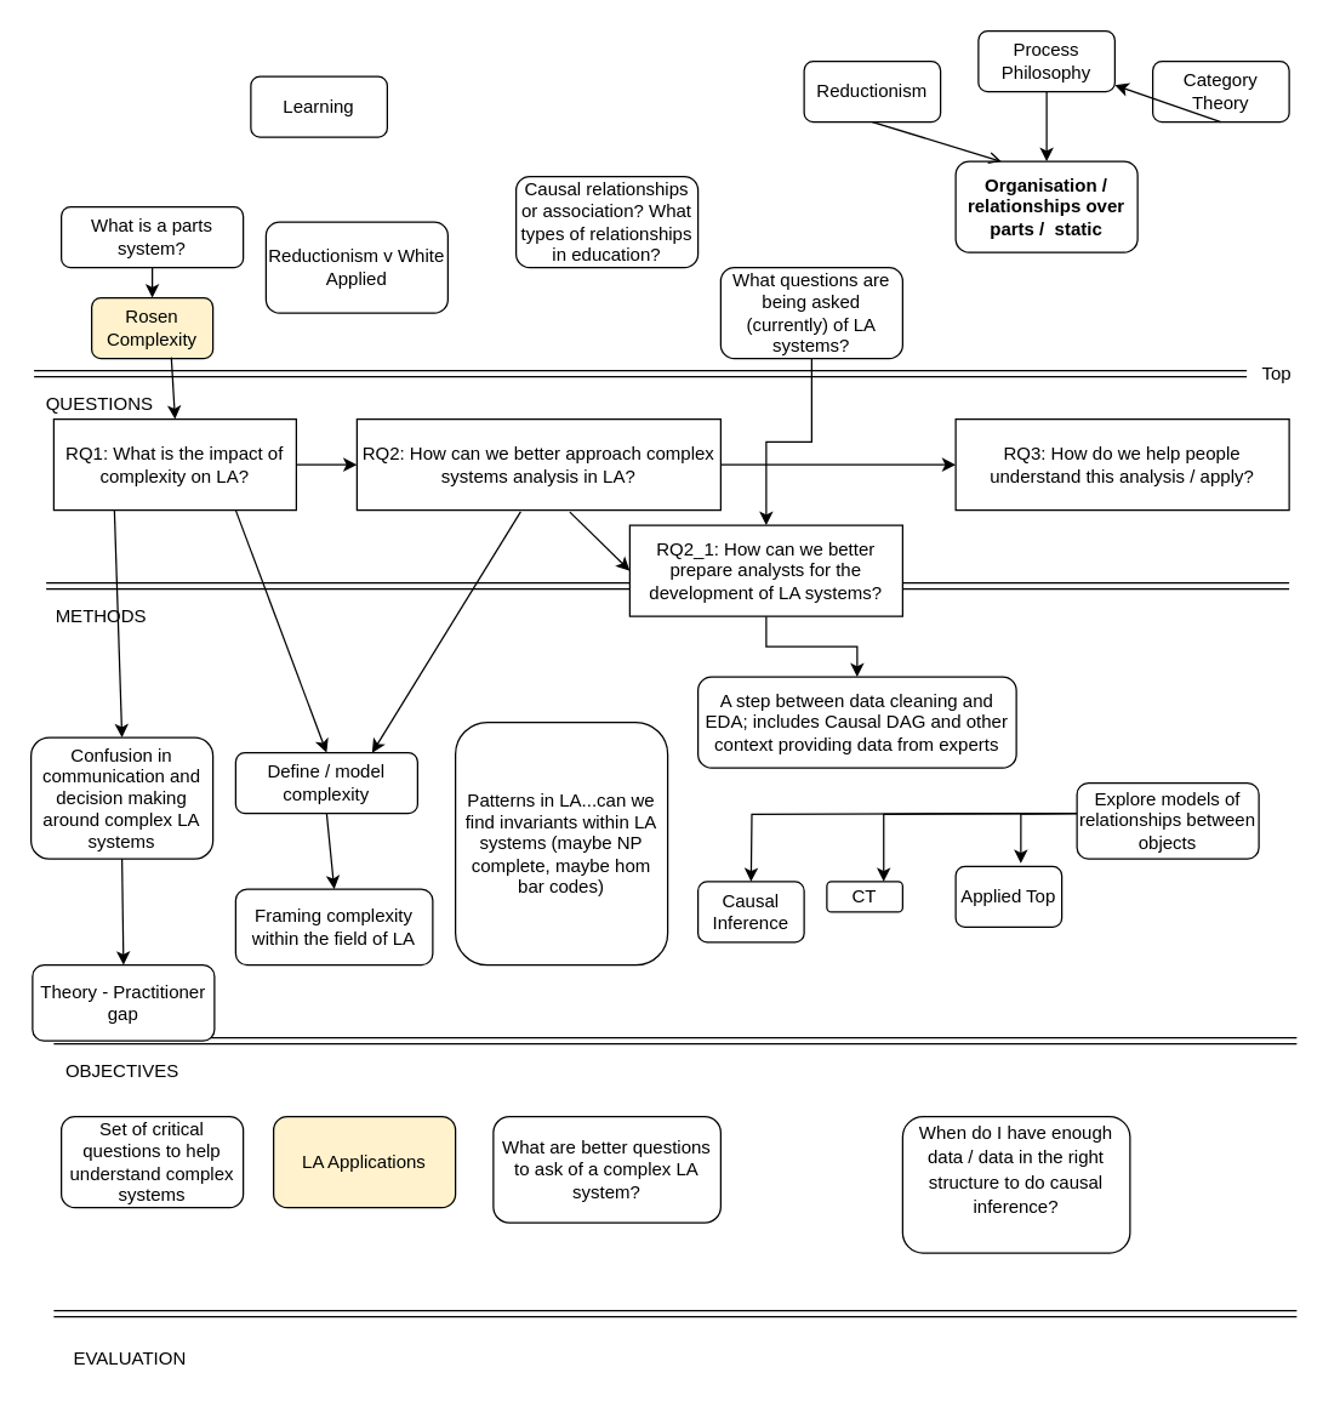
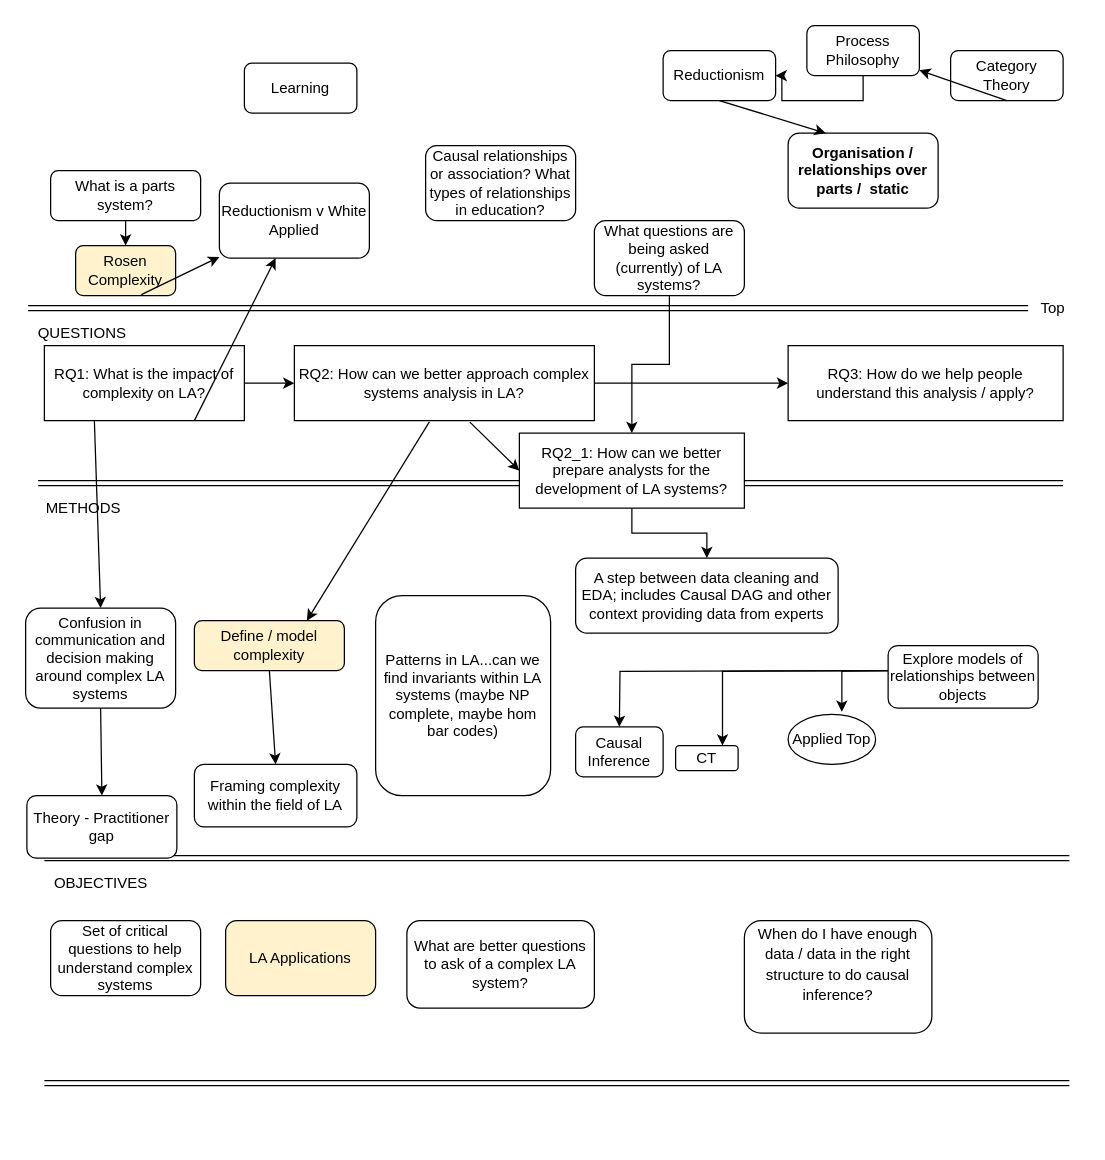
- <mxCell id="44" value="Learning" style="rounded=1;whiteSpace=wrap;html=1;" parent="1" vertex="1"><mxGeometry x="165" y="50" width="90" height="40" as="geometry" /></mxCell>
+ <mxCell id="44" value="Learning" style="rounded=1;whiteSpace=wrap;html=1;" parent="1" vertex="1"><mxGeometry x="195" y="50" width="90" height="40" as="geometry" /></mxCell>
- <mxCell id="40" style="edgeStyle=orthogonalEdgeStyle;rounded=0;orthogonalLoop=1;jettySize=auto;html=1;exitX=0.5;exitY=1;exitDx=0;exitDy=0;entryX=0.5;entryY=0;entryDx=0;entryDy=0;" parent="1" source="41" target="24" edge="1"><mxGeometry relative="1" as="geometry" /></mxCell>
+ <mxCell id="40" style="edgeStyle=orthogonalEdgeStyle;rounded=0;orthogonalLoop=1;jettySize=auto;html=1;exitX=0.5;exitY=1;exitDx=0;exitDy=0;" parent="1" source="41" target="43" edge="1"><mxGeometry relative="1" as="geometry" /></mxCell>
- <mxCell id="45" value="" style="endArrow=open;html=1;exitX=0.5;exitY=1;exitDx=0;exitDy=0;entryX=0.25;entryY=0;entryDx=0;entryDy=0;" parent="1" source="43" target="24" edge="1"><mxGeometry width="50" height="50" relative="1" as="geometry"><mxPoint x="480" y="106" as="sourcePoint" /><mxPoint x="530" y="50" as="targetPoint" /></mxGeometry></mxCell>
+ <mxCell id="45" value="" style="endArrow=classic;html=1;exitX=0.5;exitY=1;exitDx=0;exitDy=0;entryX=0.25;entryY=0;entryDx=0;entryDy=0;" parent="1" source="43" target="24" edge="1"><mxGeometry width="50" height="50" relative="1" as="geometry"><mxPoint x="480" y="106" as="sourcePoint" /><mxPoint x="530" y="50" as="targetPoint" /></mxGeometry></mxCell>
- <mxCell id="32" value="" style="endArrow=classic;html=1;exitX=0.657;exitY=0.98;exitDx=0;exitDy=0;exitPerimeter=0;entryX=0.5;entryY=0;entryDx=0;entryDy=0;" parent="1" source="14" target="2" edge="1"><mxGeometry width="50" height="50" relative="1" as="geometry"><mxPoint x="330" y="316" as="sourcePoint" /><mxPoint x="380" y="266" as="targetPoint" /></mxGeometry></mxCell>
+ <mxCell id="32" value="" style="endArrow=classic;html=1;exitX=0.657;exitY=0.98;exitDx=0;exitDy=0;exitPerimeter=0;" parent="1" source="14" target="18" edge="1"><mxGeometry width="50" height="50" relative="1" as="geometry"><mxPoint x="330" y="316" as="sourcePoint" /><mxPoint x="380" y="266" as="targetPoint" /></mxGeometry></mxCell>
- <mxCell id="31" value="" style="endArrow=classic;html=1;exitX=0.75;exitY=1;exitDx=0;exitDy=0;entryX=0.5;entryY=0;entryDx=0;entryDy=0;" parent="1" source="2" target="30" edge="1"><mxGeometry width="50" height="50" relative="1" as="geometry"><mxPoint x="330" y="436" as="sourcePoint" /><mxPoint x="380" y="386" as="targetPoint" /></mxGeometry></mxCell>
+ <mxCell id="31" value="" style="endArrow=classic;html=1;exitX=0.75;exitY=1;exitDx=0;exitDy=0;" parent="1" source="2" target="18" edge="1"><mxGeometry width="50" height="50" relative="1" as="geometry"><mxPoint x="330" y="436" as="sourcePoint" /><mxPoint x="380" y="386" as="targetPoint" /></mxGeometry></mxCell>
- <mxCell id="30" value="Define / model complexity" style="rounded=1;whiteSpace=wrap;html=1;" parent="1" vertex="1"><mxGeometry x="155" y="496" width="120" height="40" as="geometry" /></mxCell>
+ <mxCell id="30" value="Define / model complexity" style="rounded=1;whiteSpace=wrap;html=1;fillColor=#fff2cc;" parent="1" vertex="1"><mxGeometry x="155" y="496" width="120" height="40" as="geometry" /></mxCell>
- <mxCell id="13" value="CT" style="rounded=1;whiteSpace=wrap;html=1;" parent="1" vertex="1"><mxGeometry x="545" y="581" width="50" height="20" as="geometry" /></mxCell>
+ <mxCell id="13" value="CT" style="rounded=1;whiteSpace=wrap;html=1;" parent="1" vertex="1"><mxGeometry x="540" y="596" width="50" height="20" as="geometry" /></mxCell>
- <mxCell id="16" value="Applied Top" style="rounded=1;whiteSpace=wrap;html=1;" parent="1" vertex="1"><mxGeometry x="630" y="571" width="70" height="40" as="geometry" /></mxCell>
+ <mxCell id="16" value="Applied Top" style="ellipse;whiteSpace=wrap;html=1;" parent="1" vertex="1"><mxGeometry x="630" y="571" width="70" height="40" as="geometry" /></mxCell>
- <mxCell id="12" value="Framing complexity within the field of LA" style="rounded=1;whiteSpace=wrap;html=1;" parent="1" vertex="1"><mxGeometry x="155" y="586" width="130" height="50" as="geometry" /></mxCell>
+ <mxCell id="12" value="Framing complexity within the field of LA" style="rounded=1;whiteSpace=wrap;html=1;" parent="1" vertex="1"><mxGeometry x="155" y="611" width="130" height="50" as="geometry" /></mxCell>
- <mxCell id="10" value="EVALUATION" style="text;html=1;align=center;verticalAlign=middle;resizable=0;points=[];autosize=1;" parent="1" vertex="1"><mxGeometry x="40" y="886" width="90" height="20" as="geometry" /></mxCell>
